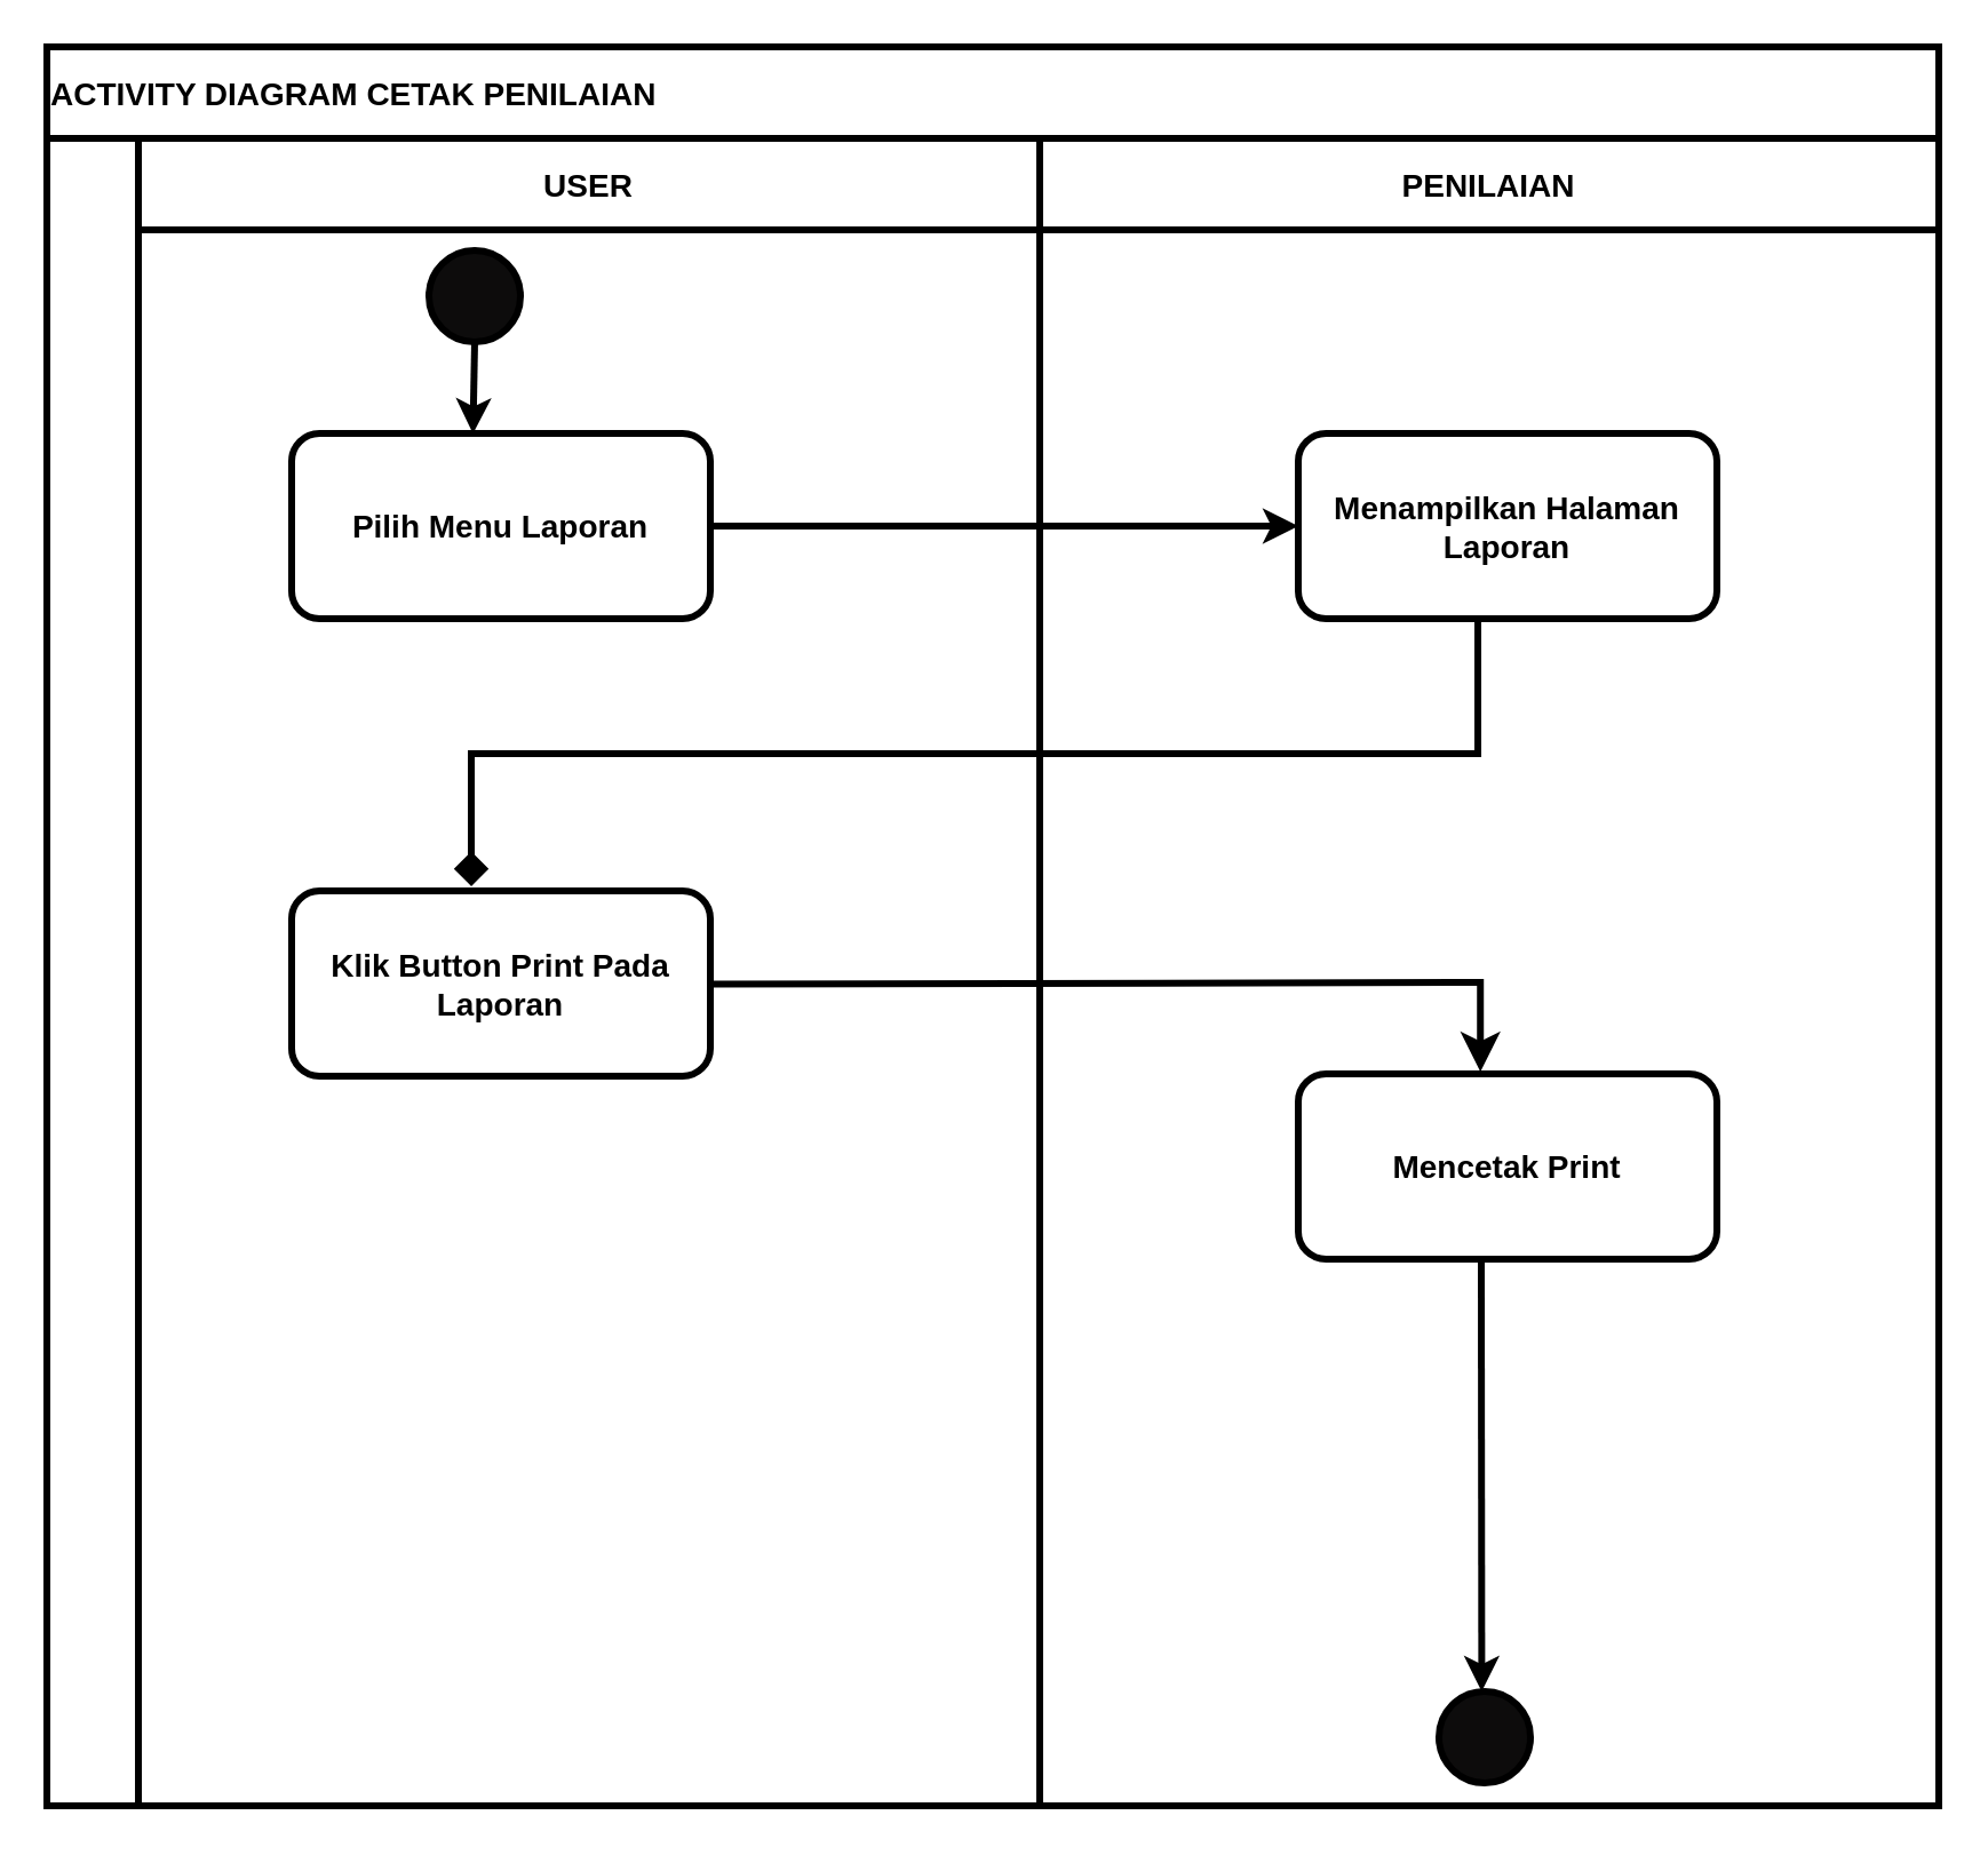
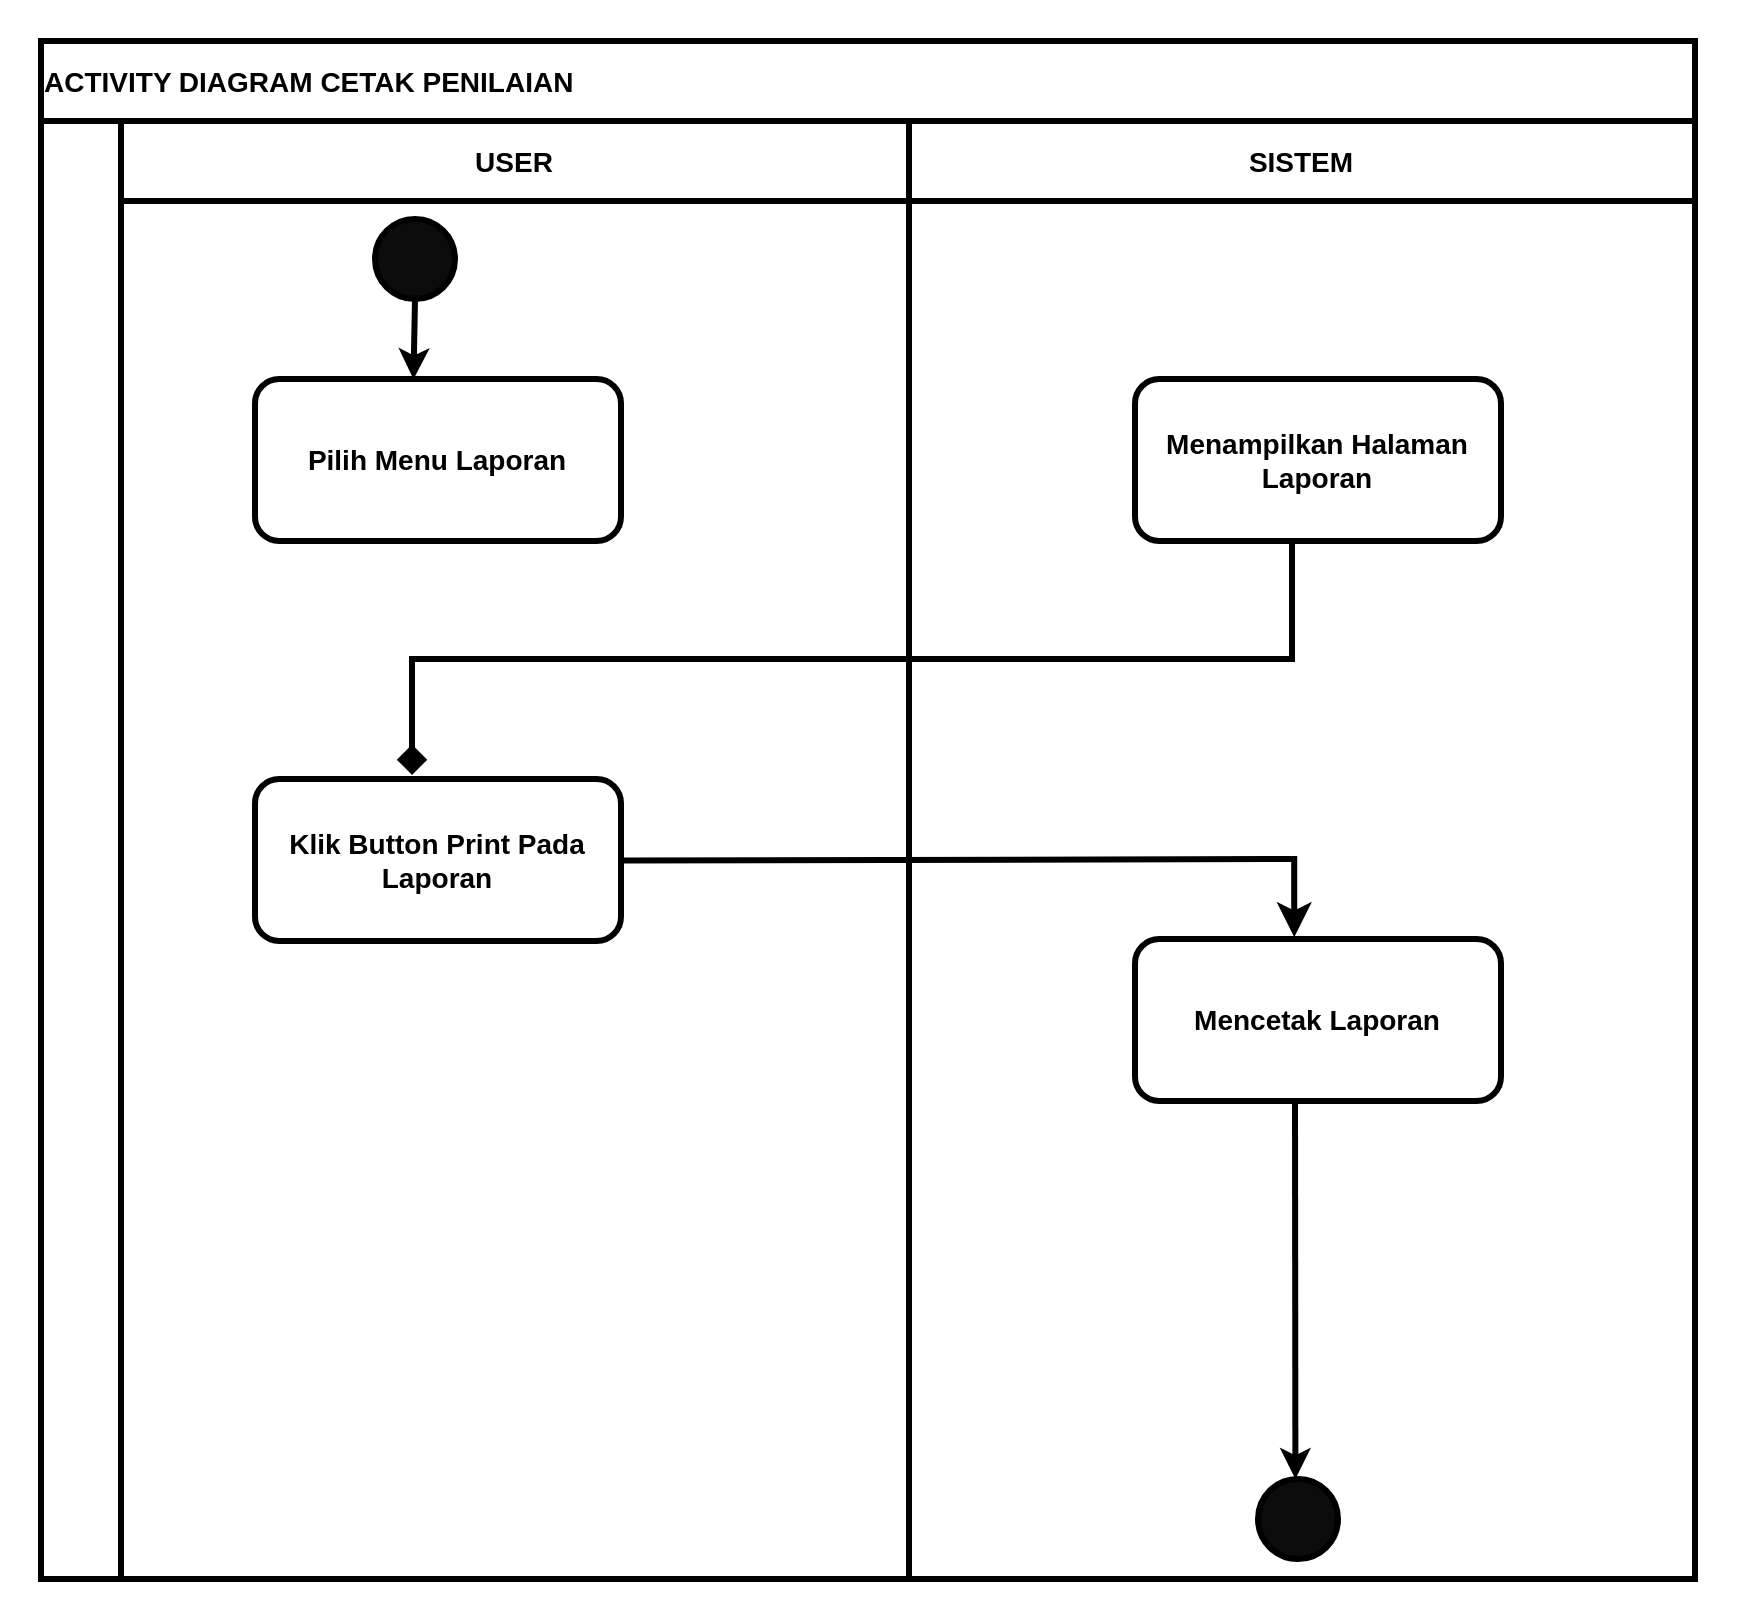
- <mxCell id="9" value="PENILAIAN" style="swimlane;swimlaneHead=0;swimlaneBody=0;fontStyle=1;strokeColor=inherit;connectable=0;fillColor=none;startSize=40;collapsible=0;recursiveResize=0;expand=0;fontSize=14;strokeWidth=3;" parent="3" vertex="1"><mxGeometry x="434" width="393" height="729" as="geometry"><mxRectangle width="393" height="729" as="alternateBounds" /></mxGeometry></mxCell>
+ <mxCell id="9" value="SISTEM" style="swimlane;swimlaneHead=0;swimlaneBody=0;fontStyle=1;strokeColor=inherit;connectable=0;fillColor=none;startSize=40;collapsible=0;recursiveResize=0;expand=0;fontSize=14;strokeWidth=3;" parent="3" vertex="1"><mxGeometry x="434" width="393" height="729" as="geometry"><mxRectangle width="393" height="729" as="alternateBounds" /></mxGeometry></mxCell>
- <mxCell id="15" value="" style="endArrow=classic;html=1;entryX=0;entryY=0.5;entryDx=0;entryDy=0;exitX=1;exitY=0.5;exitDx=0;exitDy=0;fontSize=14;strokeWidth=3;" parent="3" source="6" target="11" edge="1"><mxGeometry width="50" height="50" relative="1" as="geometry"><mxPoint x="307" y="449" as="sourcePoint" /><mxPoint x="357" y="399" as="targetPoint" /></mxGeometry></mxCell>
- <mxCell id="12" value="&lt;font&gt;&lt;b&gt;Mencetak Print&lt;/b&gt;&lt;/font&gt;" style="rounded=1;whiteSpace=wrap;html=1;fillColor=none;fontSize=14;strokeWidth=3;" parent="9" vertex="1"><mxGeometry x="113" y="409" width="183" height="81" as="geometry" /></mxCell>
+ <mxCell id="12" value="&lt;font&gt;&lt;b&gt;Mencetak Laporan&lt;/b&gt;&lt;/font&gt;" style="rounded=1;whiteSpace=wrap;html=1;fillColor=none;fontSize=14;strokeWidth=3;" parent="9" vertex="1"><mxGeometry x="113" y="409" width="183" height="81" as="geometry" /></mxCell>
